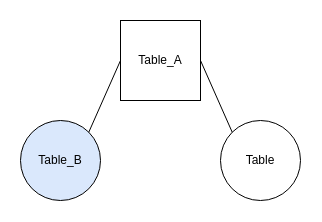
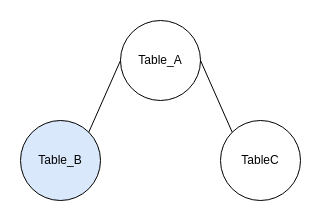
- <mxCell id="2" value="Table_A" style="whiteSpace=wrap;html=1;aspect=fixed;rounded=0;" parent="1" vertex="1"><mxGeometry x="120" y="20" width="80" height="80" as="geometry" /></mxCell>
+ <mxCell id="2" value="Table_A" style="ellipse;whiteSpace=wrap;html=1;aspect=fixed;" parent="1" vertex="1"><mxGeometry x="120" y="20" width="80" height="80" as="geometry" /></mxCell>
- <mxCell id="4" value="Table" style="ellipse;whiteSpace=wrap;html=1;aspect=fixed;" parent="1" vertex="1"><mxGeometry x="220" y="120" width="80" height="80" as="geometry" /></mxCell>
+ <mxCell id="4" value="TableC" style="ellipse;whiteSpace=wrap;html=1;aspect=fixed;" parent="1" vertex="1"><mxGeometry x="220" y="120" width="80" height="80" as="geometry" /></mxCell>
